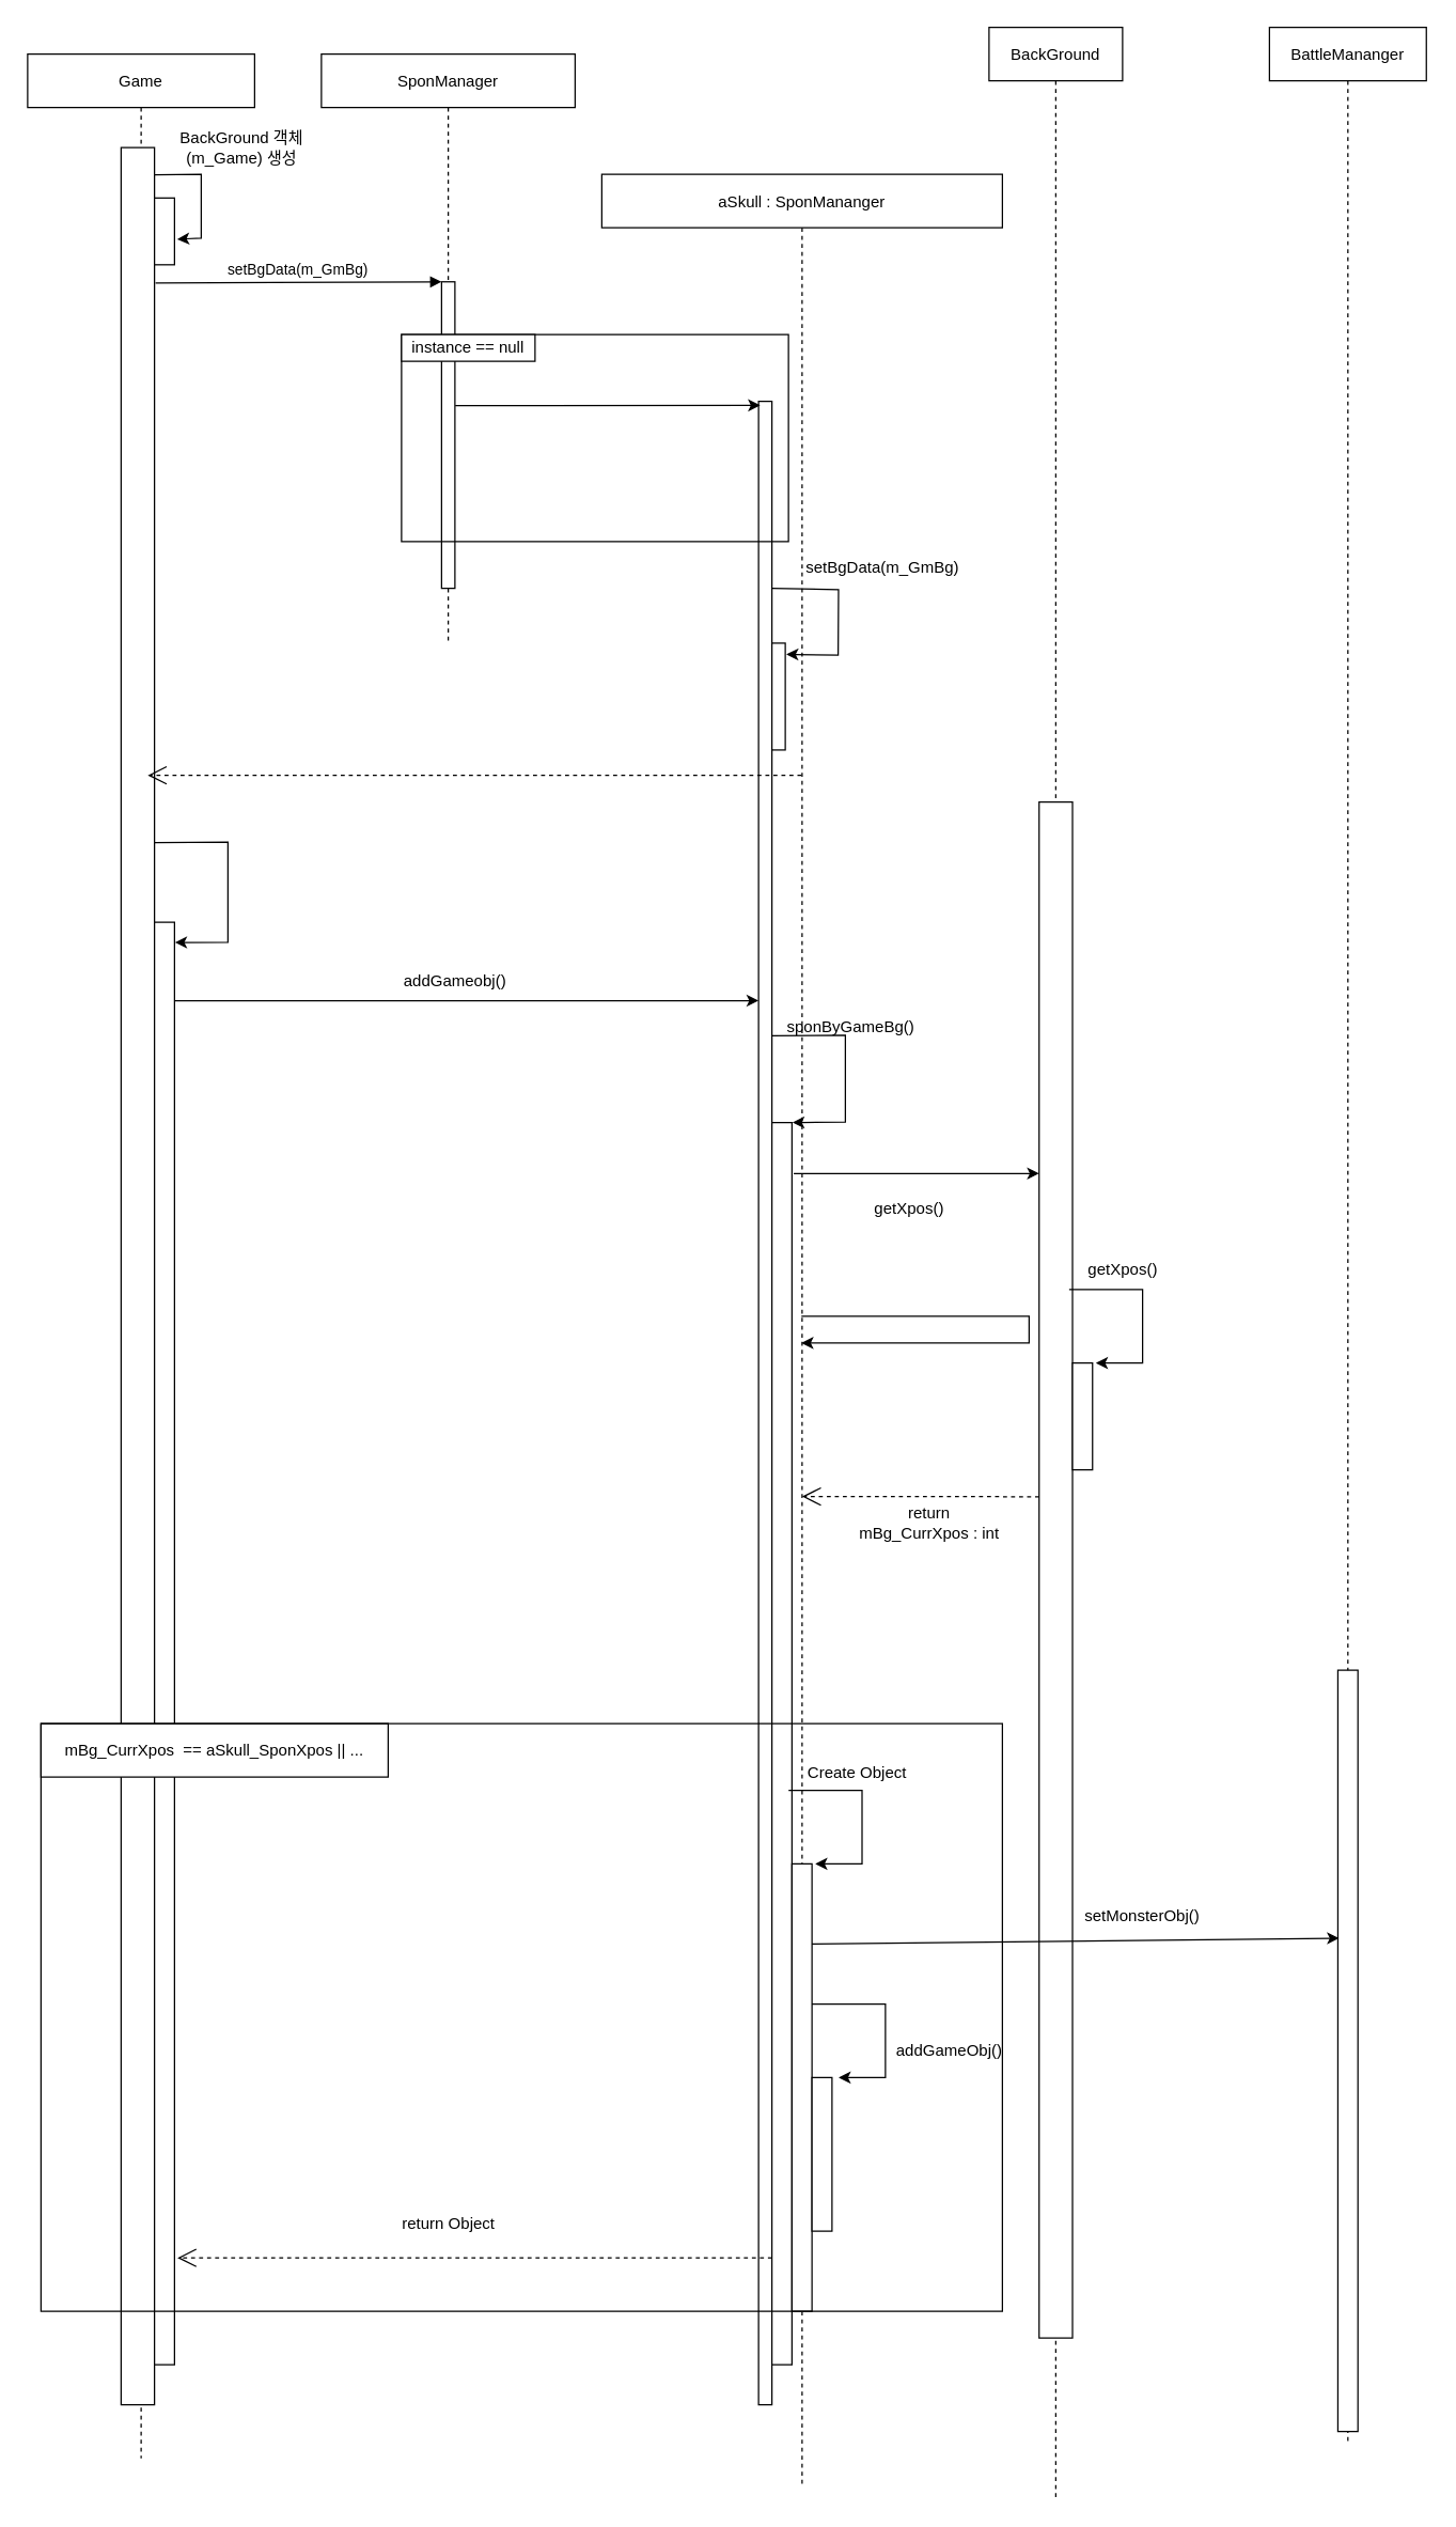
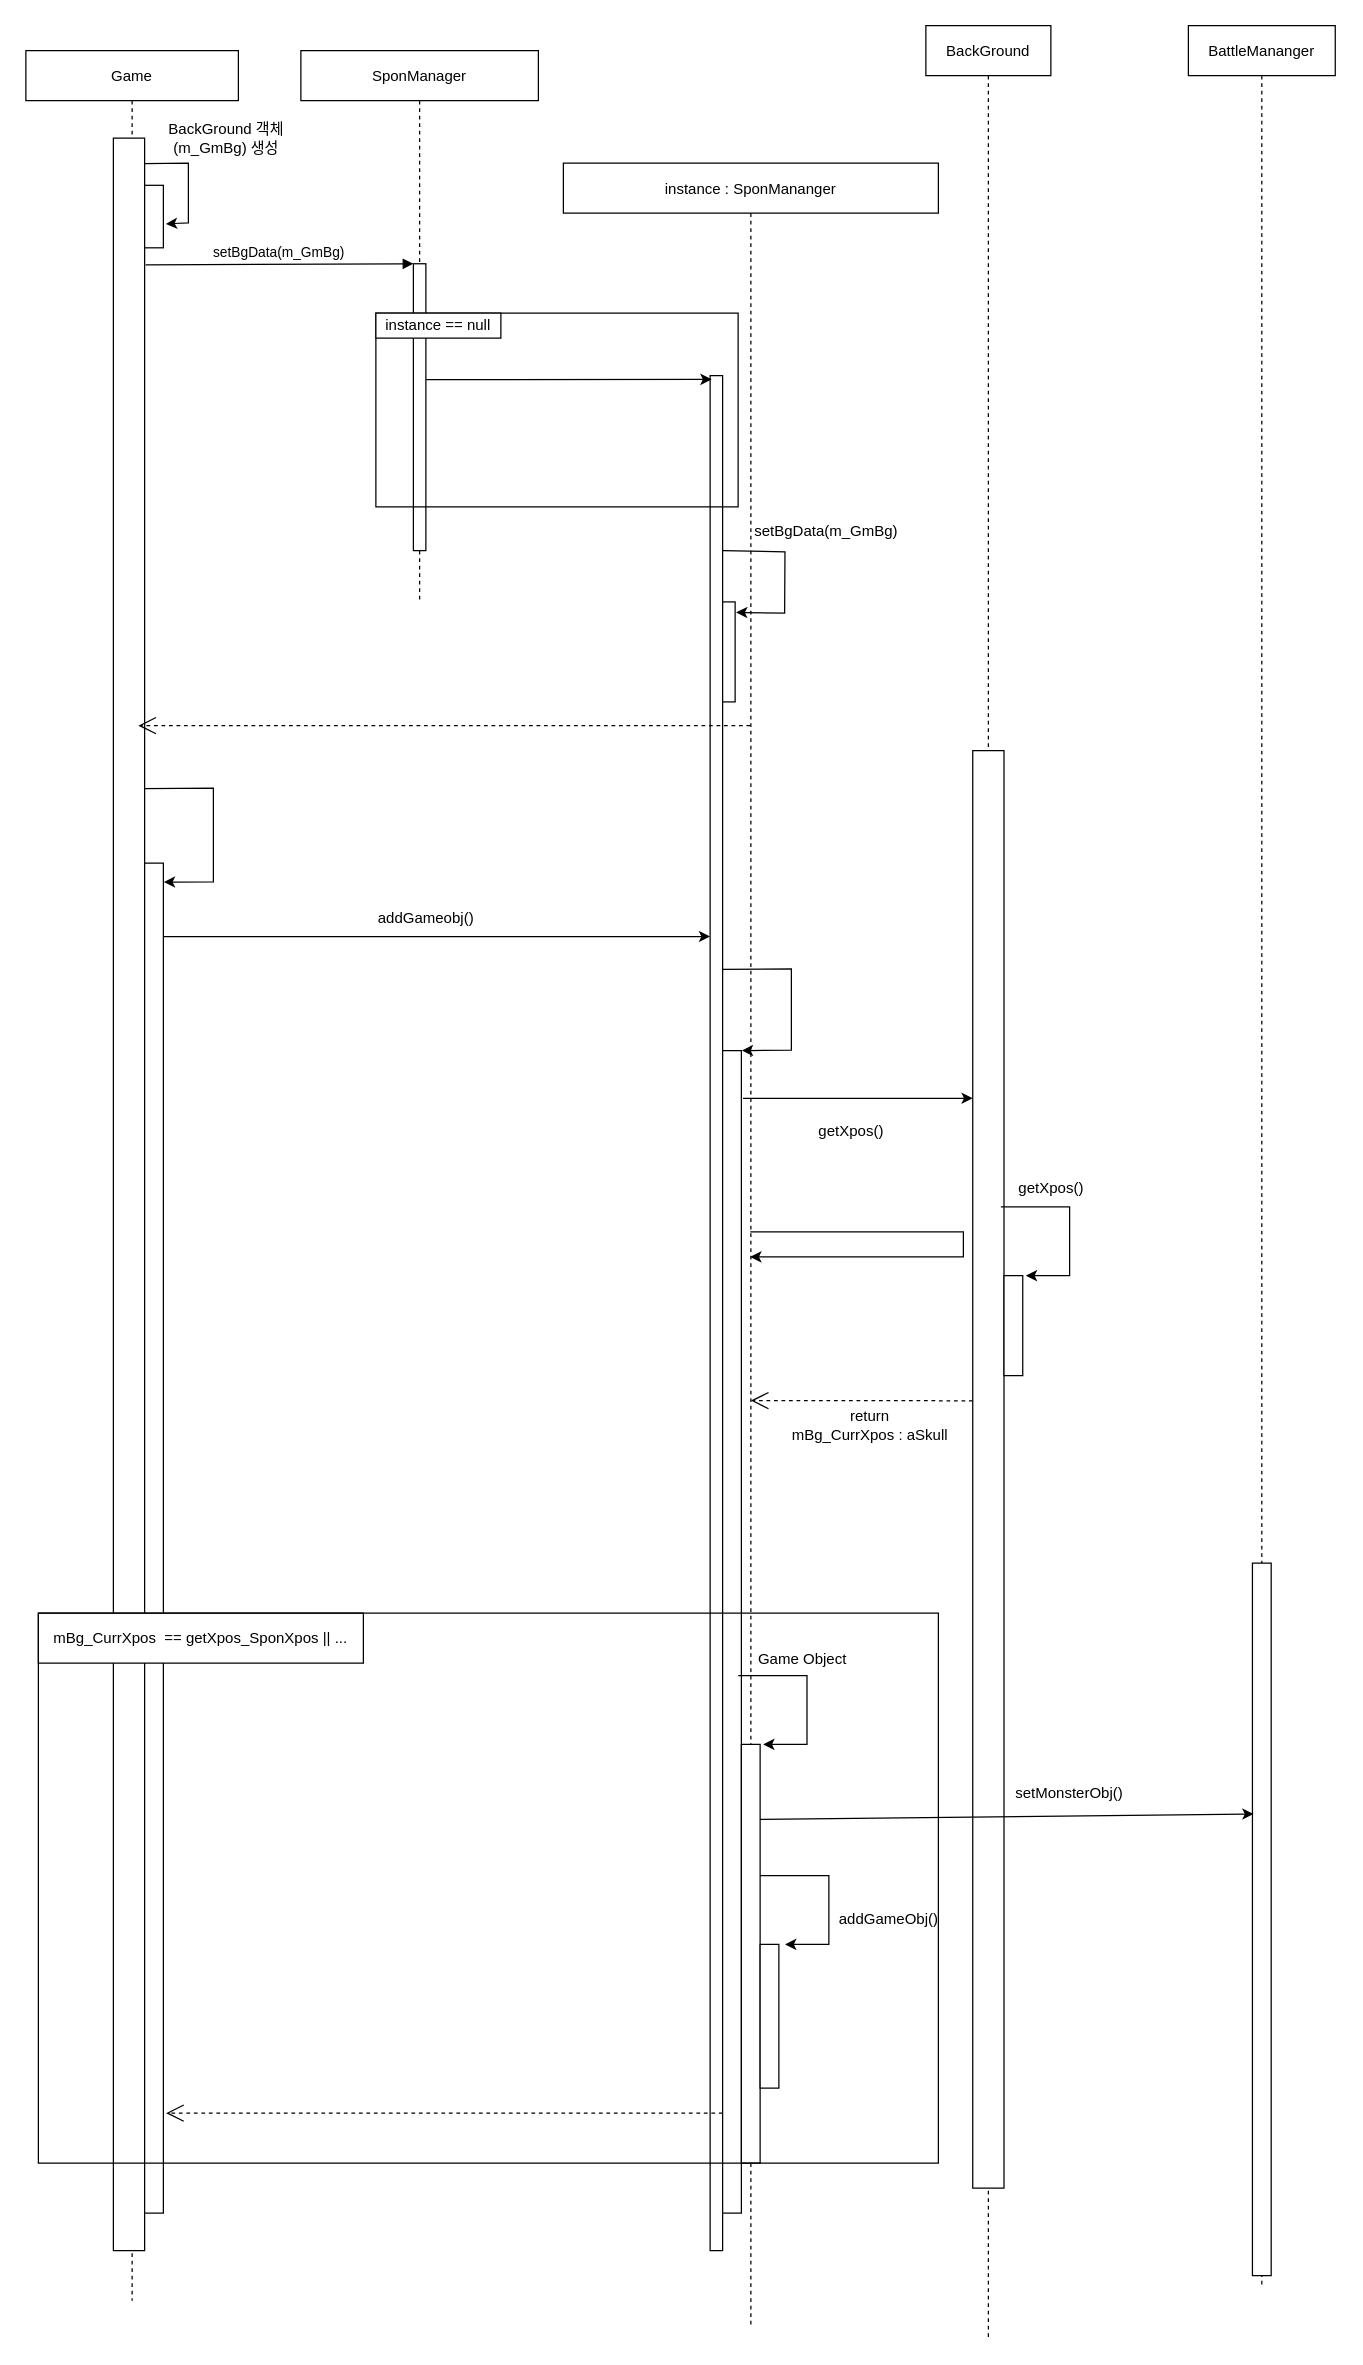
- <mxCell id="36" value="BackGround 객체&lt;br&gt;(m_Game) 생성" style="text;html=1;align=center;verticalAlign=middle;resizable=0;points=[];autosize=1;strokeColor=none;fillColor=none;" vertex="1" parent="1"><mxGeometry x="120" y="90" width="120" height="40" as="geometry" /></mxCell>
+ <mxCell id="36" value="BackGround 객체&lt;br&gt;(m_GmBg) 생성" style="text;html=1;align=center;verticalAlign=middle;resizable=0;points=[];autosize=1;strokeColor=none;fillColor=none;" vertex="1" parent="1"><mxGeometry x="120" y="90" width="120" height="40" as="geometry" /></mxCell>
- <mxCell id="13" value="aSkull : SponMananger" style="shape=umlLifeline;perimeter=lifelinePerimeter;container=1;collapsible=0;recursiveResize=0;rounded=0;shadow=0;strokeWidth=1;" vertex="1" parent="1"><mxGeometry x="450" y="130" width="300" height="1730" as="geometry" /></mxCell>
+ <mxCell id="13" value="instance : SponMananger" style="shape=umlLifeline;perimeter=lifelinePerimeter;container=1;collapsible=0;recursiveResize=0;rounded=0;shadow=0;strokeWidth=1;" vertex="1" parent="1"><mxGeometry x="450" y="130" width="300" height="1730" as="geometry" /></mxCell>
- <mxCell id="33" value="sponByGameBg()" style="text;whiteSpace=wrap;html=1;" vertex="1" parent="1"><mxGeometry x="587.4" y="754.68" width="95" height="30" as="geometry" /></mxCell>
- <mxCell id="37" value="return &lt;br&gt;mBg_CurrXpos : int" style="text;html=1;align=center;verticalAlign=middle;resizable=0;points=[];autosize=1;strokeColor=none;fillColor=none;" vertex="1" parent="1"><mxGeometry x="630" y="1120" width="130" height="40" as="geometry" /></mxCell>
+ <mxCell id="37" value="return &lt;br&gt;mBg_CurrXpos : aSkull" style="text;html=1;align=center;verticalAlign=middle;resizable=0;points=[];autosize=1;strokeColor=none;fillColor=none;" vertex="1" parent="1"><mxGeometry x="630" y="1120" width="130" height="40" as="geometry" /></mxCell>
- <mxCell id="23" value="mBg_CurrXpos&amp;nbsp; ==&amp;nbsp;aSkull_SponXpos || ..." style="rounded=0;whiteSpace=wrap;html=1;fillColor=default;" vertex="1" parent="13"><mxGeometry x="-420" y="1160" width="260" height="40" as="geometry" /></mxCell>
+ <mxCell id="23" value="mBg_CurrXpos&amp;nbsp; ==&amp;nbsp;getXpos_SponXpos || ..." style="rounded=0;whiteSpace=wrap;html=1;fillColor=default;" vertex="1" parent="13"><mxGeometry x="-420" y="1160" width="260" height="40" as="geometry" /></mxCell>
- <mxCell id="25" value="Create Object" style="text;html=1;align=center;verticalAlign=middle;resizable=0;points=[];autosize=1;strokeColor=none;fillColor=none;" vertex="1" parent="13"><mxGeometry x="140.9" y="1182" width="100" height="30" as="geometry" /></mxCell>
+ <mxCell id="25" value="Game Object" style="text;html=1;align=center;verticalAlign=middle;resizable=0;points=[];autosize=1;strokeColor=none;fillColor=none;" vertex="1" parent="13"><mxGeometry x="140.9" y="1182" width="100" height="30" as="geometry" /></mxCell>
- <mxCell id="31" value="return Object" style="text;html=1;align=center;verticalAlign=middle;resizable=0;points=[];autosize=1;strokeColor=none;fillColor=none;" vertex="1" parent="13"><mxGeometry x="-160" y="1520" width="90" height="30" as="geometry" /></mxCell>
